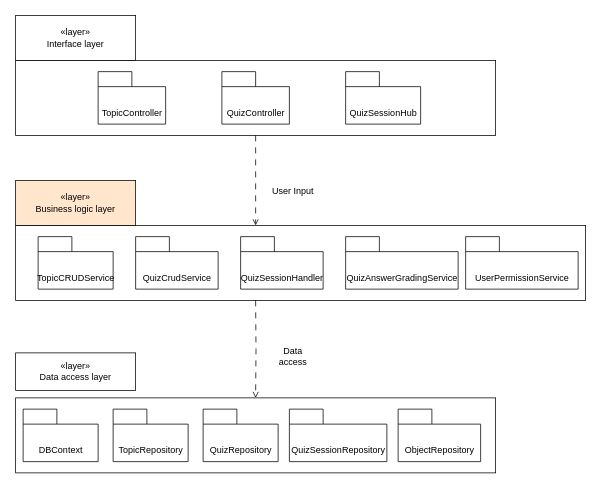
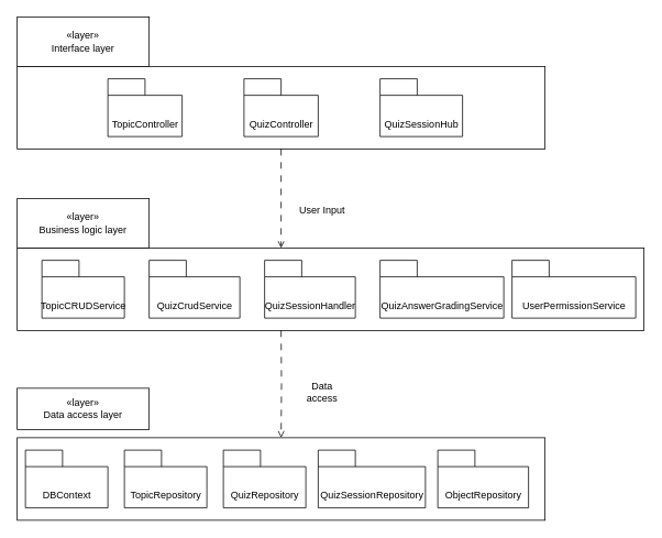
- <mxCell id="5" value="«layer»&lt;br&gt;Business logic layer" style="rounded=0;whiteSpace=wrap;html=1;fillColor=#ffe6cc;" vertex="1" parent="1"><mxGeometry x="20" y="240" width="160" height="60" as="geometry" /></mxCell>
+ <mxCell id="5" value="«layer»&lt;br&gt;Business logic layer" style="rounded=0;whiteSpace=wrap;html=1;" vertex="1" parent="1"><mxGeometry x="20" y="240" width="160" height="60" as="geometry" /></mxCell>
